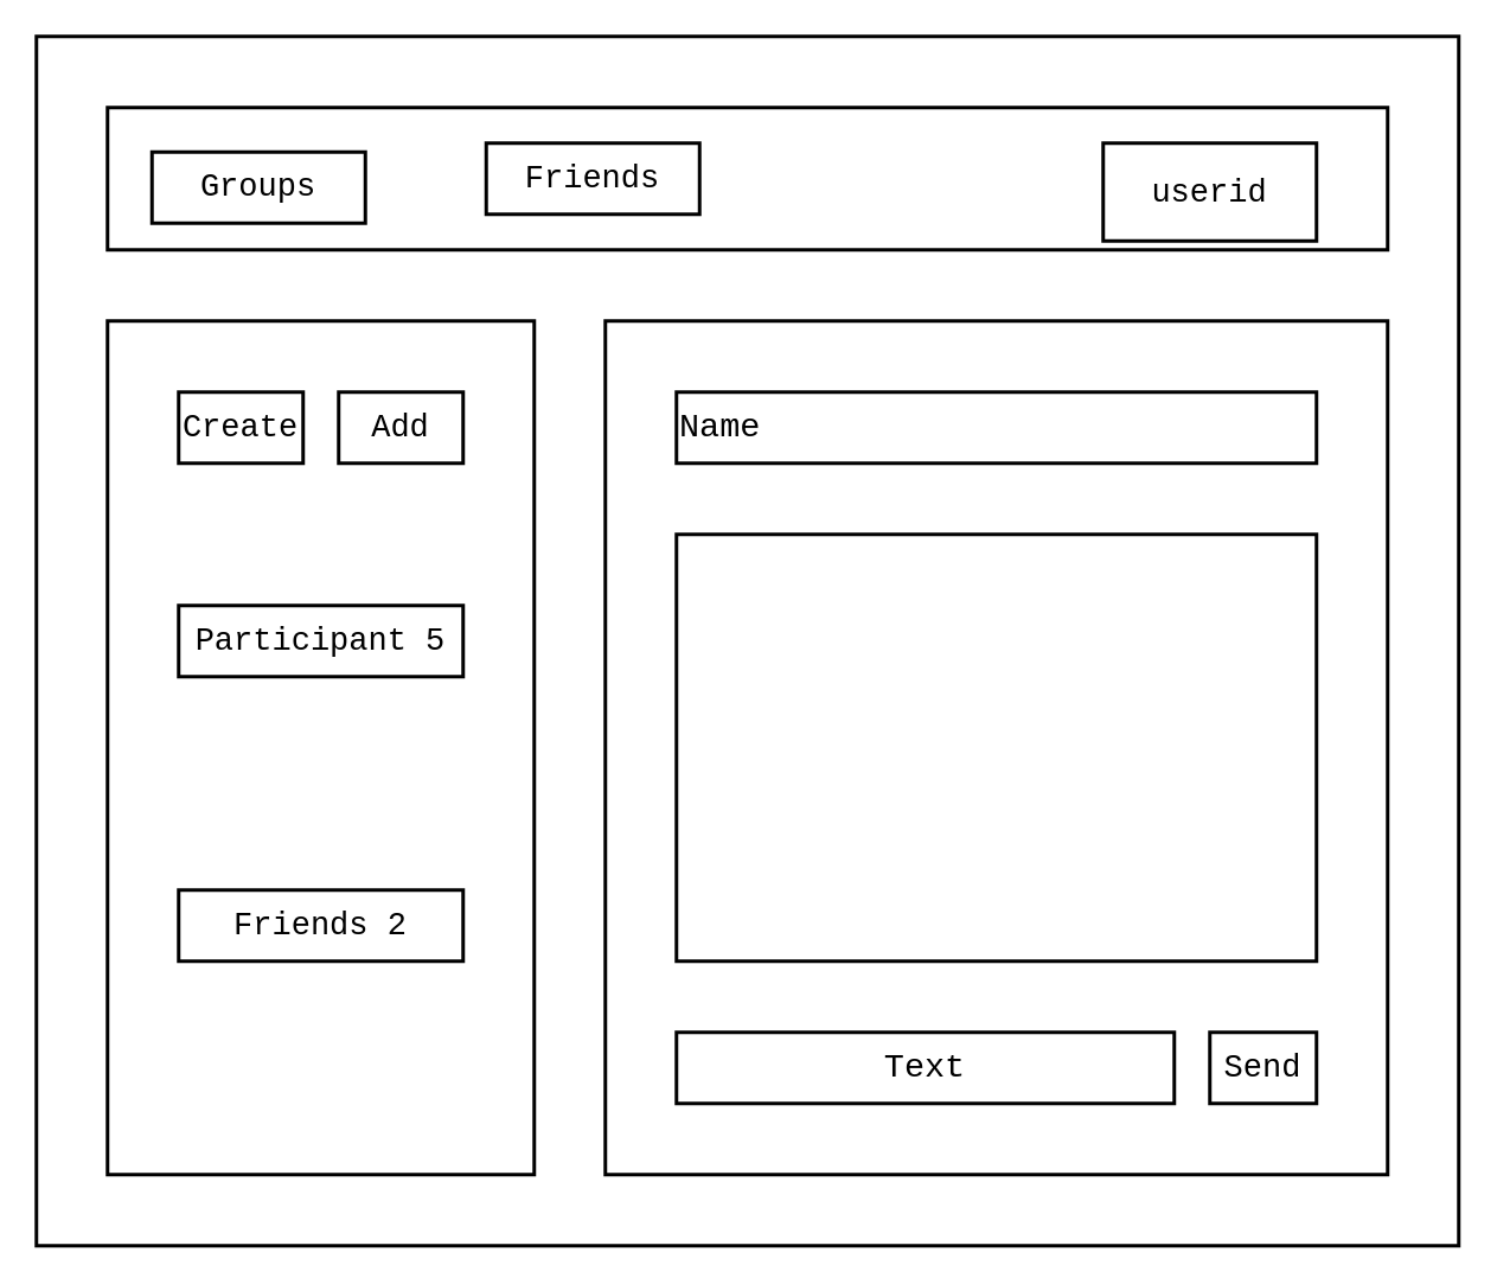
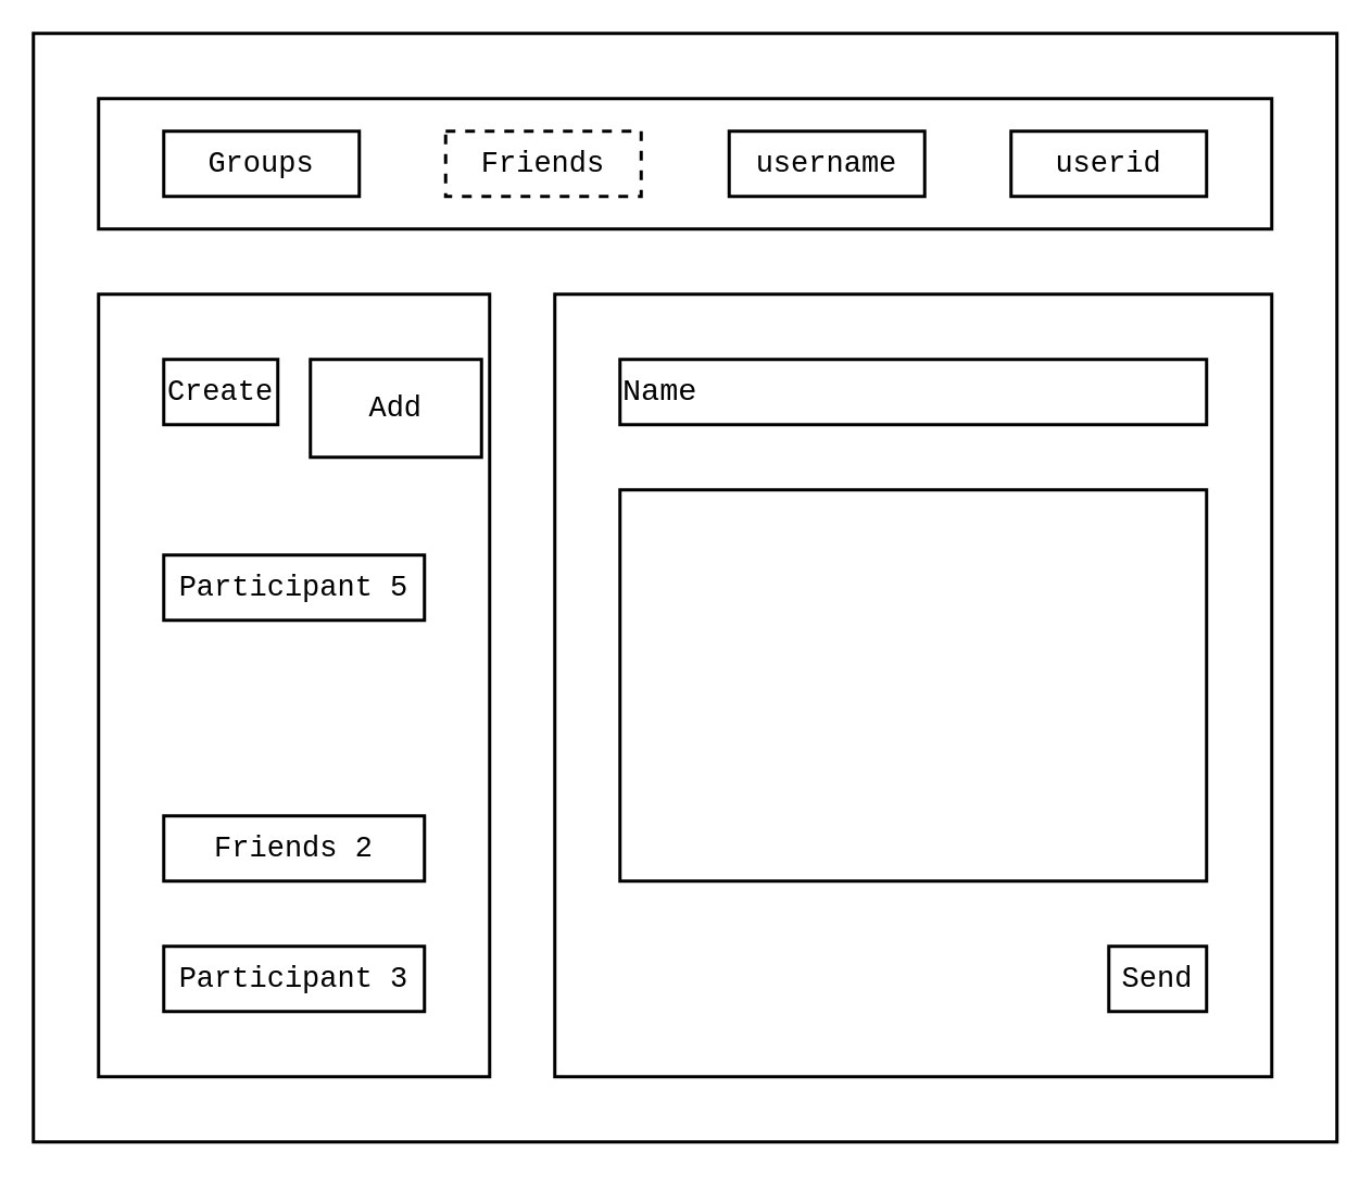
- <mxCell id="7" value="Friends" style="rounded=0;whiteSpace=wrap;html=1;strokeWidth=2;fillColor=none;fontFamily=Courier New;fontSize=18;" vertex="1" parent="1"><mxGeometry x="273" y="80" width="120" height="40" as="geometry" /></mxCell>
+ <mxCell id="7" value="Friends" style="rounded=0;whiteSpace=wrap;html=1;strokeWidth=2;fillColor=none;fontFamily=Courier New;fontSize=18;dashed=1;" vertex="1" parent="1"><mxGeometry x="273" y="80" width="120" height="40" as="geometry" /></mxCell>
+ <mxCell id="4" value="username" style="rounded=0;whiteSpace=wrap;html=1;strokeWidth=2;fillColor=none;fontFamily=Courier New;fontSize=18;" vertex="1" parent="1"><mxGeometry x="447" y="80" width="120" height="40" as="geometry" /></mxCell>
- <mxCell id="6" value="Groups" style="rounded=0;whiteSpace=wrap;html=1;strokeWidth=2;fillColor=none;fontFamily=Courier New;fontSize=18;" vertex="1" parent="1"><mxGeometry x="85" y="85" width="120" height="40" as="geometry" /></mxCell>
+ <mxCell id="6" value="Groups" style="rounded=0;whiteSpace=wrap;html=1;strokeWidth=2;fillColor=none;fontFamily=Courier New;fontSize=18;" vertex="1" parent="1"><mxGeometry x="100" y="80" width="120" height="40" as="geometry" /></mxCell>
- <mxCell id="5" value="userid" style="rounded=0;whiteSpace=wrap;html=1;strokeWidth=2;fillColor=none;fontFamily=Courier New;fontSize=18;" vertex="1" parent="1"><mxGeometry x="620" y="80" width="120" height="55" as="geometry" /></mxCell>
+ <mxCell id="5" value="userid" style="rounded=0;whiteSpace=wrap;html=1;strokeWidth=2;fillColor=none;fontFamily=Courier New;fontSize=18;" vertex="1" parent="1"><mxGeometry x="620" y="80" width="120" height="40" as="geometry" /></mxCell>
- <mxCell id="12" value="Add" style="rounded=0;whiteSpace=wrap;html=1;strokeWidth=2;fillColor=none;fontFamily=Courier New;fontSize=18;" vertex="1" parent="1"><mxGeometry x="190" y="220" width="70" height="40" as="geometry" /></mxCell>
+ <mxCell id="12" value="Add" style="rounded=0;whiteSpace=wrap;html=1;strokeWidth=2;fillColor=none;fontFamily=Courier New;fontSize=18;" vertex="1" parent="1"><mxGeometry x="190" y="220" width="105" height="60" as="geometry" /></mxCell>
+ <mxCell id="10" value="Participant 3" style="rounded=0;whiteSpace=wrap;html=1;strokeWidth=2;fillColor=none;fontFamily=Courier New;fontSize=18;" vertex="1" parent="1"><mxGeometry x="100" y="580" width="160" height="40" as="geometry" /></mxCell>
- <mxCell id="17" value="Text" style="rounded=0;whiteSpace=wrap;html=1;strokeWidth=2;fillColor=none;fontSize=19;fontFamily=Courier New;align=center;" vertex="1" parent="1"><mxGeometry x="380" y="580" width="280" height="40" as="geometry" /></mxCell>
